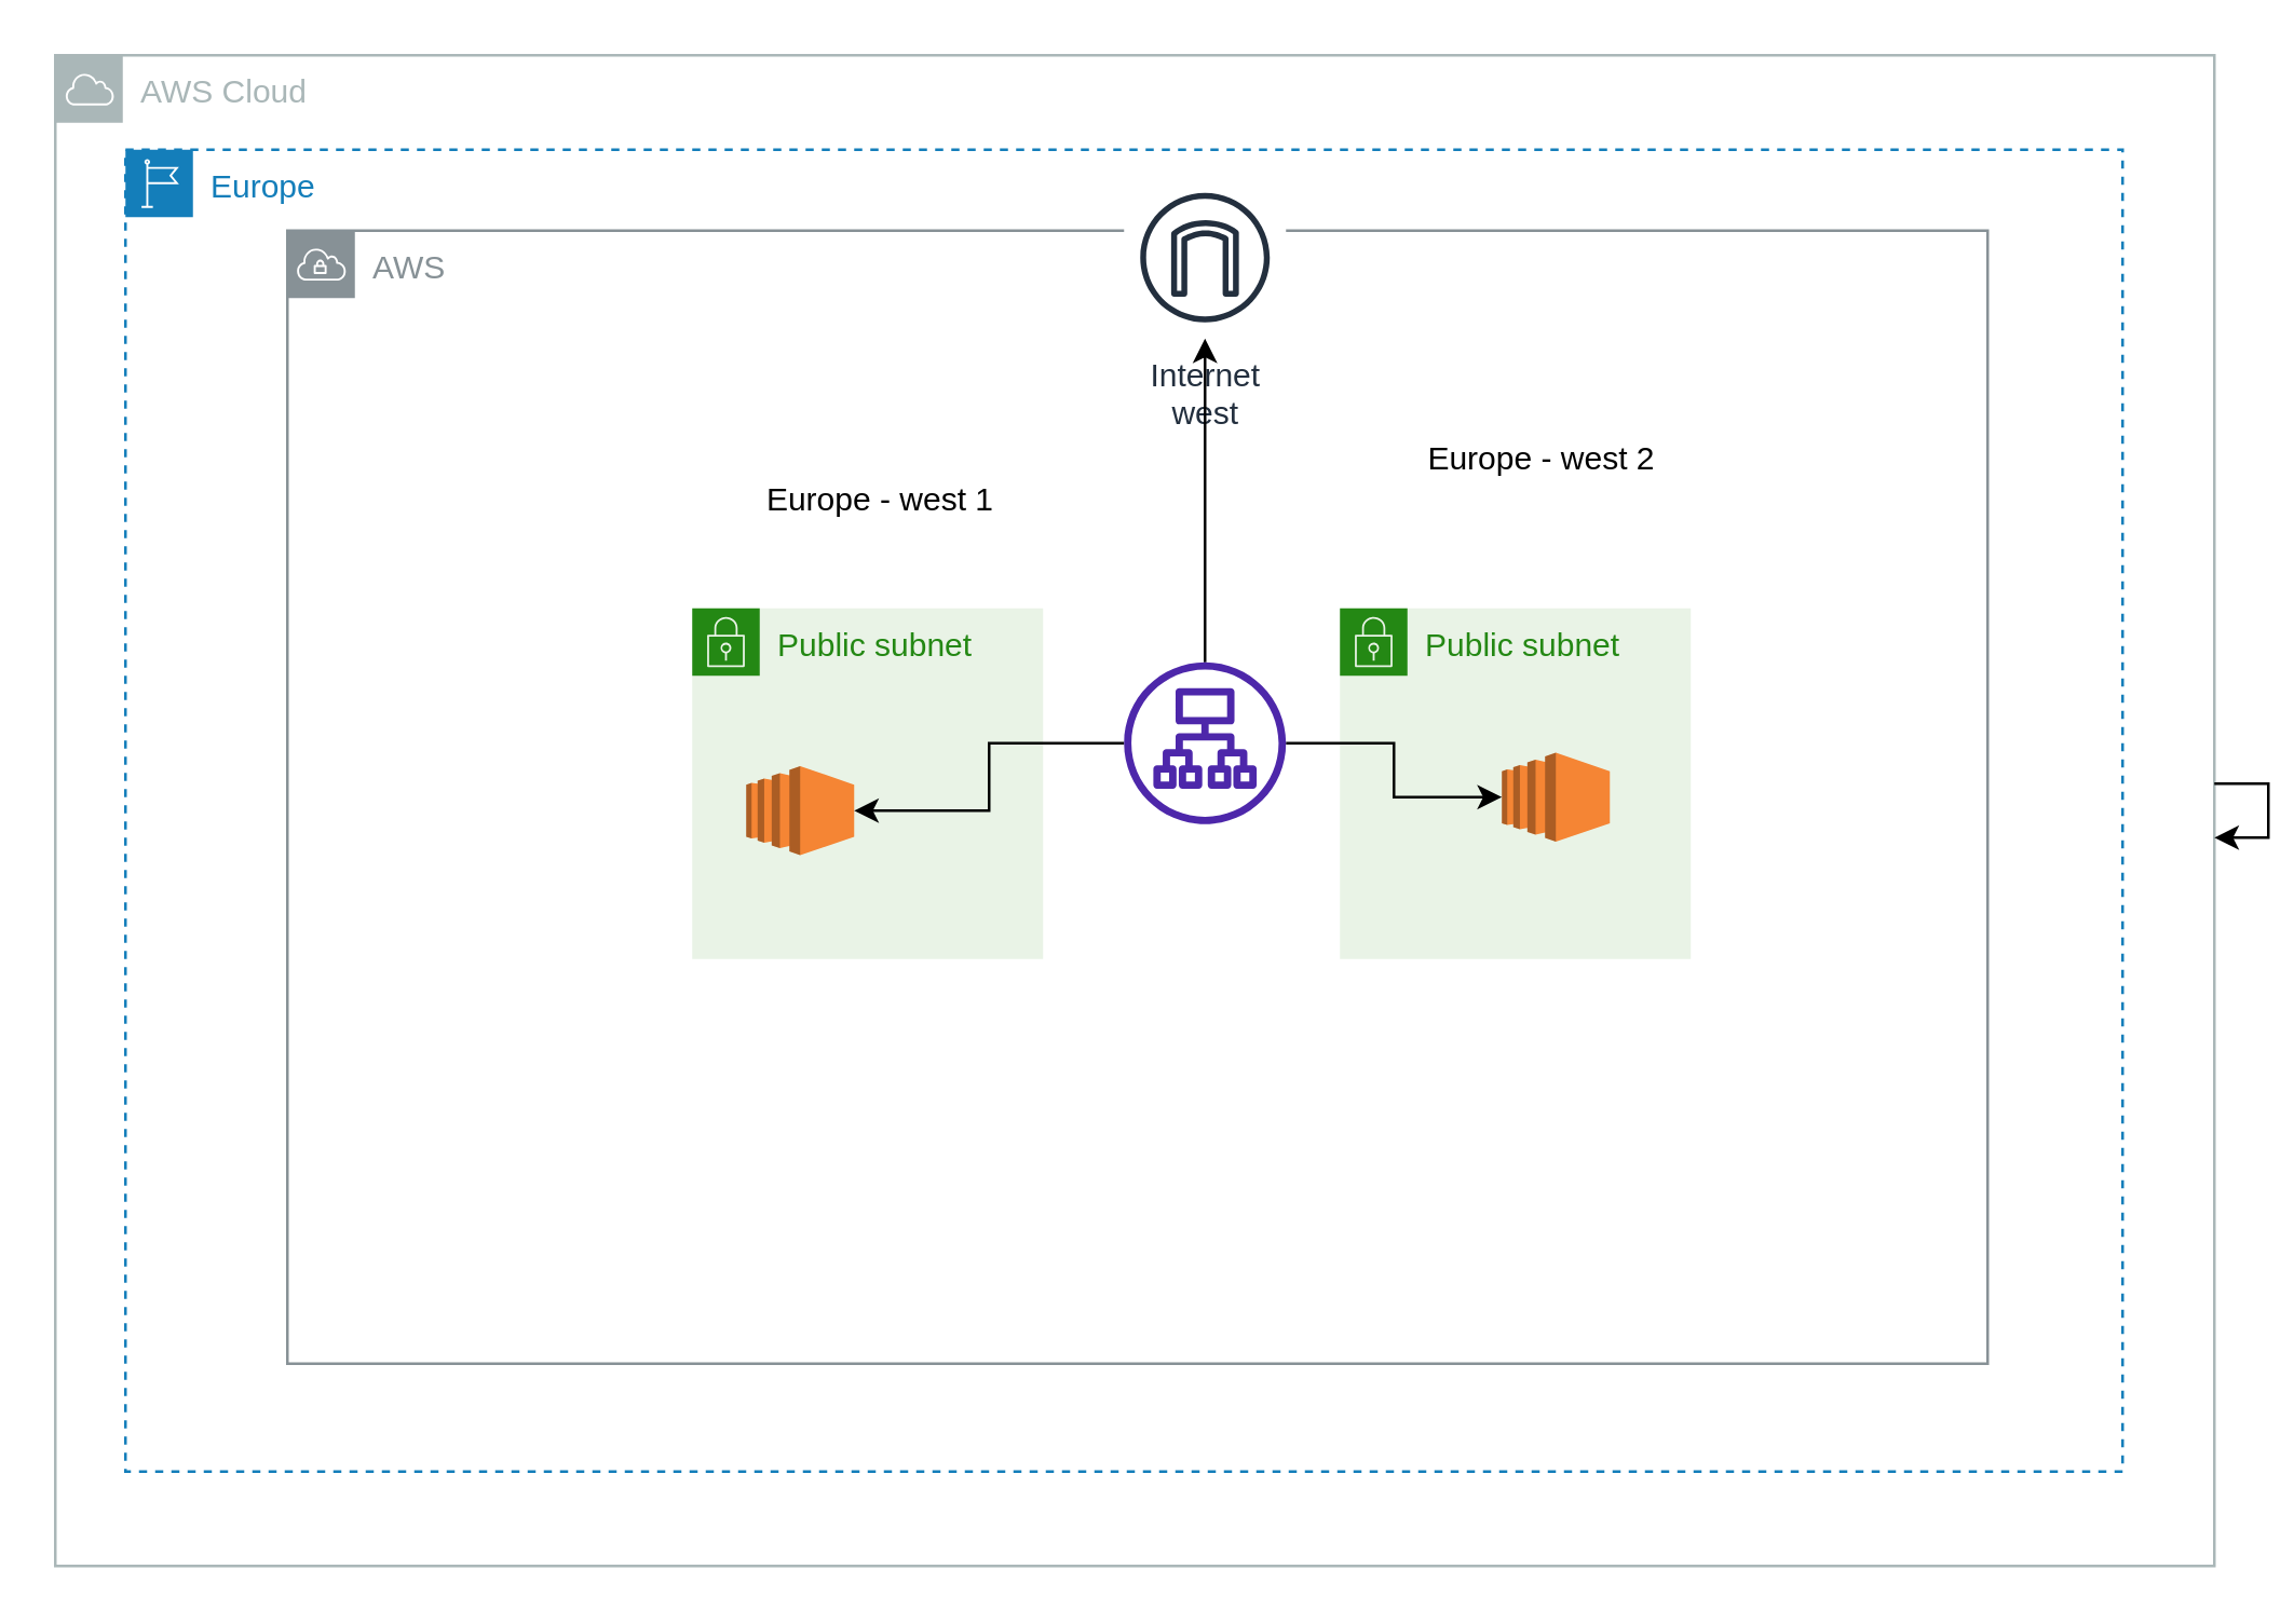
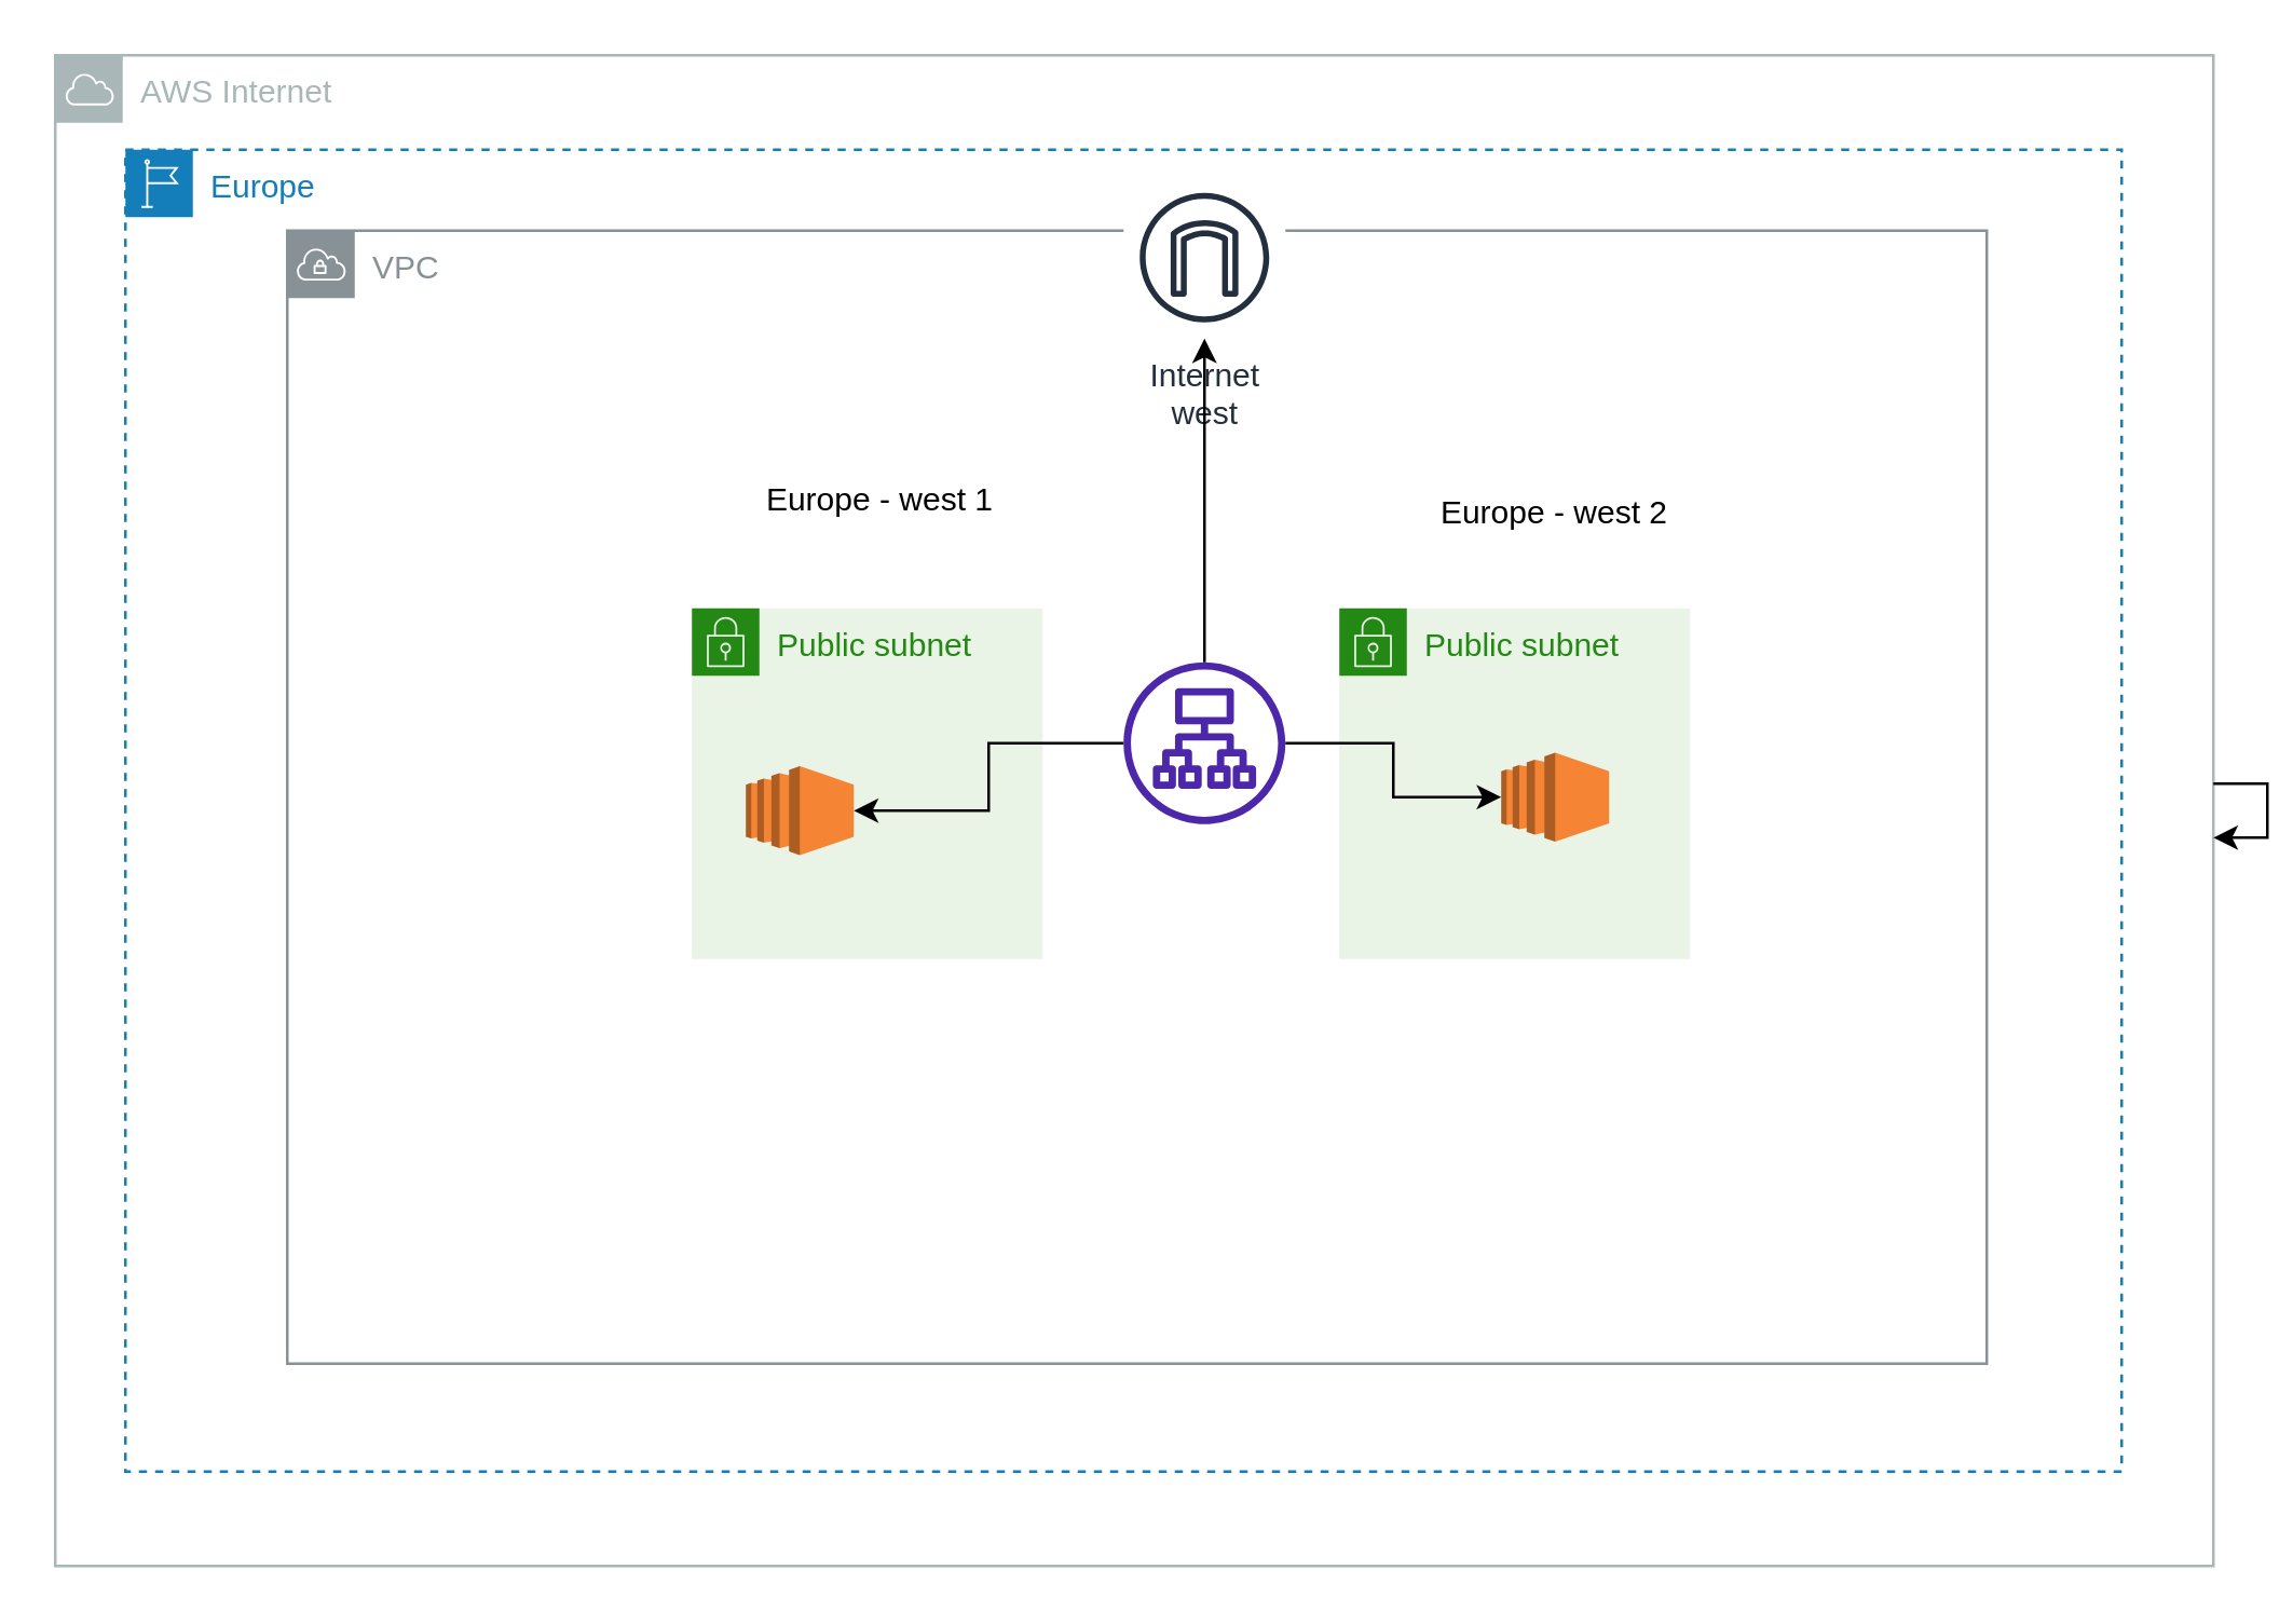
- <mxCell id="4" value="AWS Cloud" style="sketch=0;outlineConnect=0;gradientColor=none;html=1;whiteSpace=wrap;fontSize=12;fontStyle=0;shape=mxgraph.aws4.group;grIcon=mxgraph.aws4.group_aws_cloud;strokeColor=#AAB7B8;fillColor=none;verticalAlign=top;align=left;spacingLeft=30;fontColor=#AAB7B8;dashed=0;" vertex="1" parent="1"><mxGeometry x="20" y="20" width="800" height="560" as="geometry" /></mxCell>
+ <mxCell id="4" value="AWS Internet" style="sketch=0;outlineConnect=0;gradientColor=none;html=1;whiteSpace=wrap;fontSize=12;fontStyle=0;shape=mxgraph.aws4.group;grIcon=mxgraph.aws4.group_aws_cloud;strokeColor=#AAB7B8;fillColor=none;verticalAlign=top;align=left;spacingLeft=30;fontColor=#AAB7B8;dashed=0;" vertex="1" parent="1"><mxGeometry x="20" y="20" width="800" height="560" as="geometry" /></mxCell>
- <mxCell id="2" value="AWS" style="sketch=0;outlineConnect=0;gradientColor=none;html=1;whiteSpace=wrap;fontSize=12;fontStyle=0;shape=mxgraph.aws4.group;grIcon=mxgraph.aws4.group_vpc;strokeColor=#879196;fillColor=none;verticalAlign=top;align=left;spacingLeft=30;fontColor=#879196;dashed=0;" parent="1" vertex="1"><mxGeometry x="106" y="85" width="630" height="420" as="geometry" /></mxCell>
+ <mxCell id="2" value="VPC" style="sketch=0;outlineConnect=0;gradientColor=none;html=1;whiteSpace=wrap;fontSize=12;fontStyle=0;shape=mxgraph.aws4.group;grIcon=mxgraph.aws4.group_vpc;strokeColor=#879196;fillColor=none;verticalAlign=top;align=left;spacingLeft=30;fontColor=#879196;dashed=0;" parent="1" vertex="1"><mxGeometry x="106" y="85" width="630" height="420" as="geometry" /></mxCell>
- <mxCell id="10" value="Europe - west 2&lt;br&gt;" style="text;html=1;strokeColor=none;fillColor=none;align=center;verticalAlign=middle;whiteSpace=wrap;rounded=0;" vertex="1" parent="1"><mxGeometry x="521" y="155" width="100" height="30" as="geometry" /></mxCell>
+ <mxCell id="10" value="Europe - west 2&lt;br&gt;" style="text;html=1;strokeColor=none;fillColor=none;align=center;verticalAlign=middle;whiteSpace=wrap;rounded=0;" vertex="1" parent="1"><mxGeometry x="526" y="175" width="100" height="30" as="geometry" /></mxCell>
